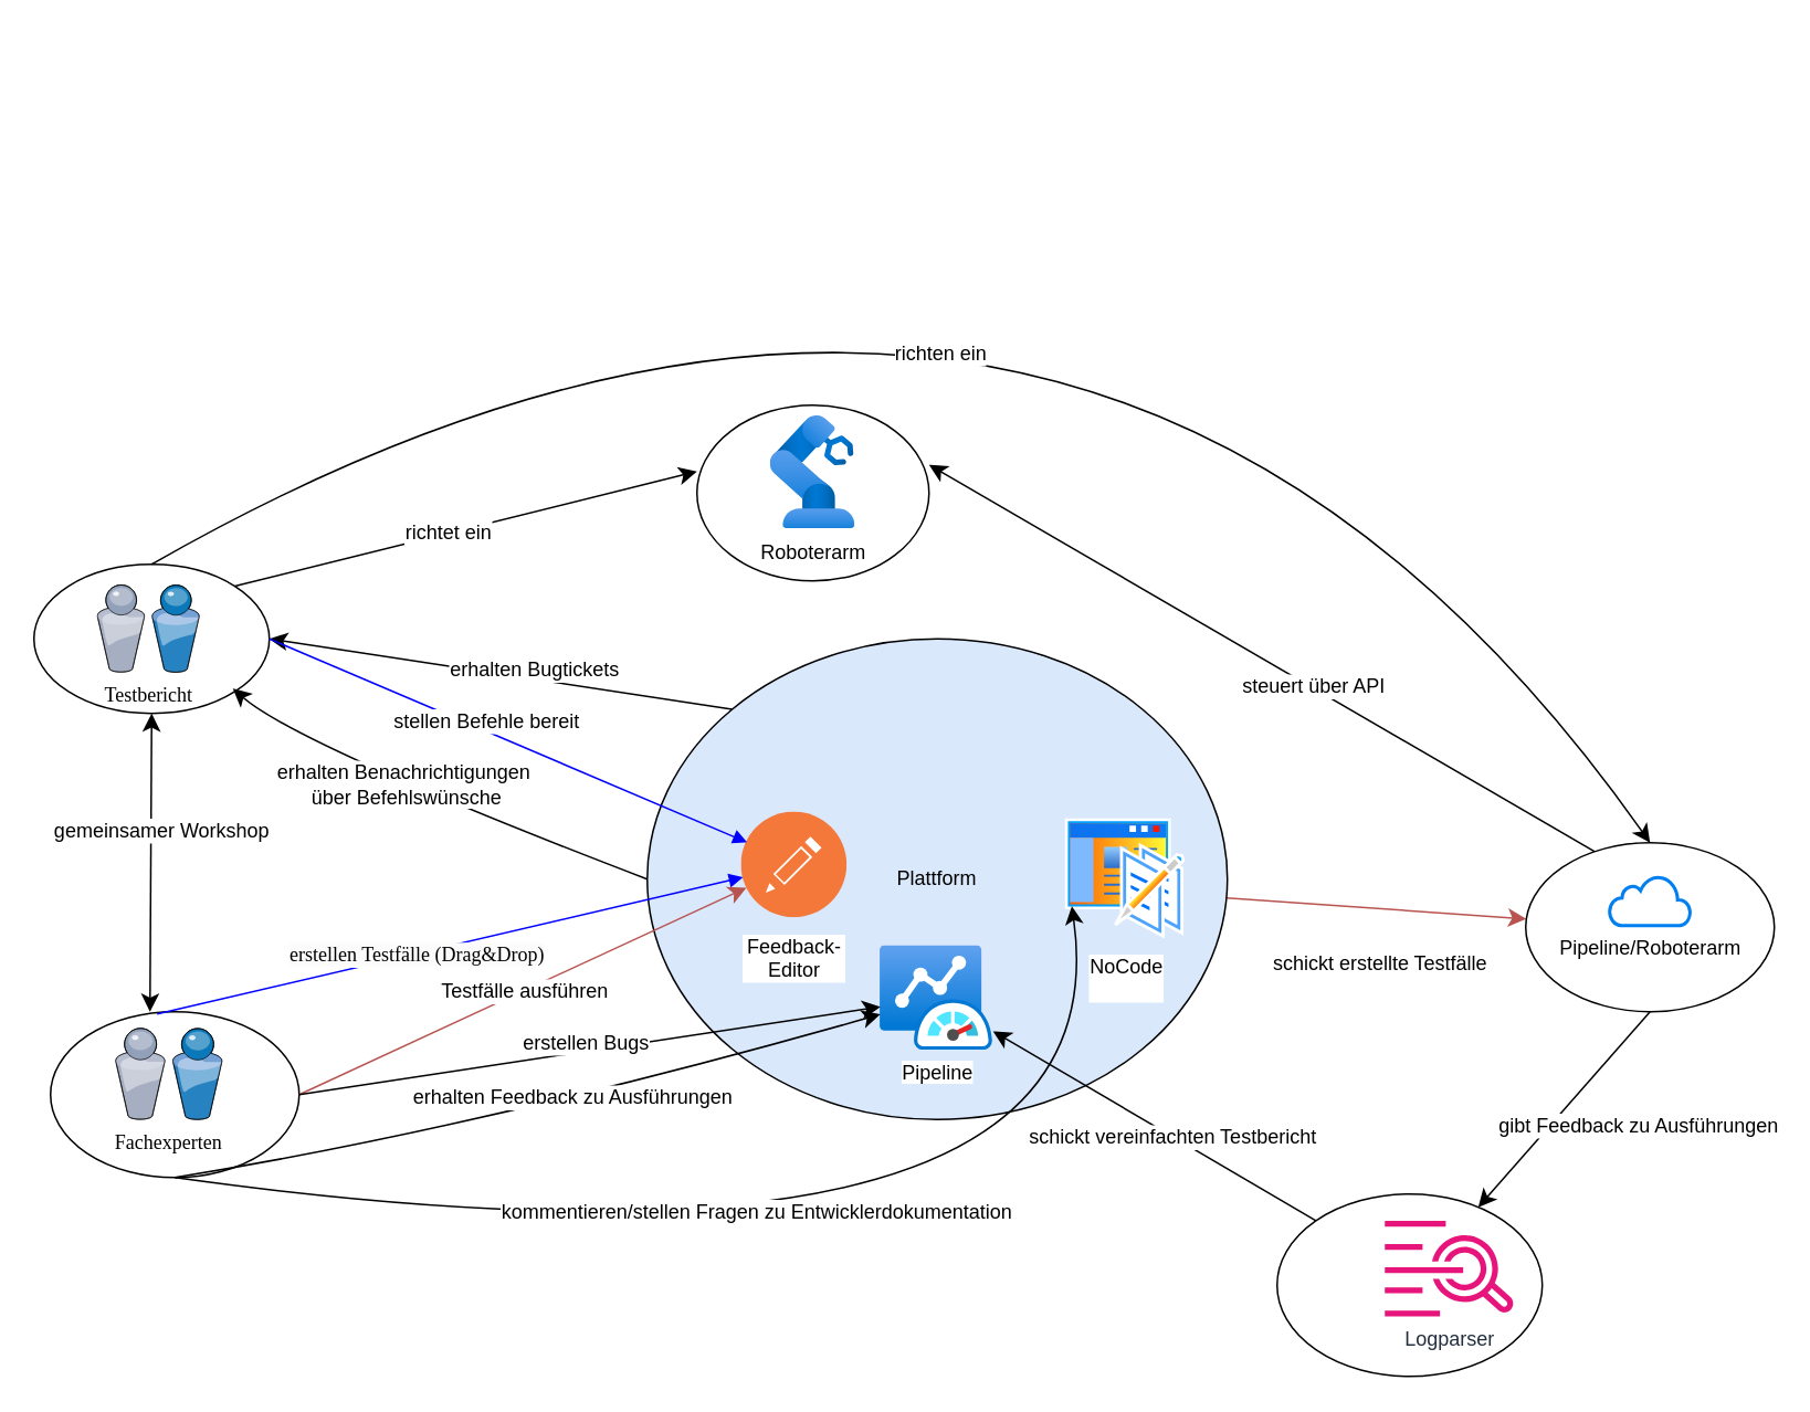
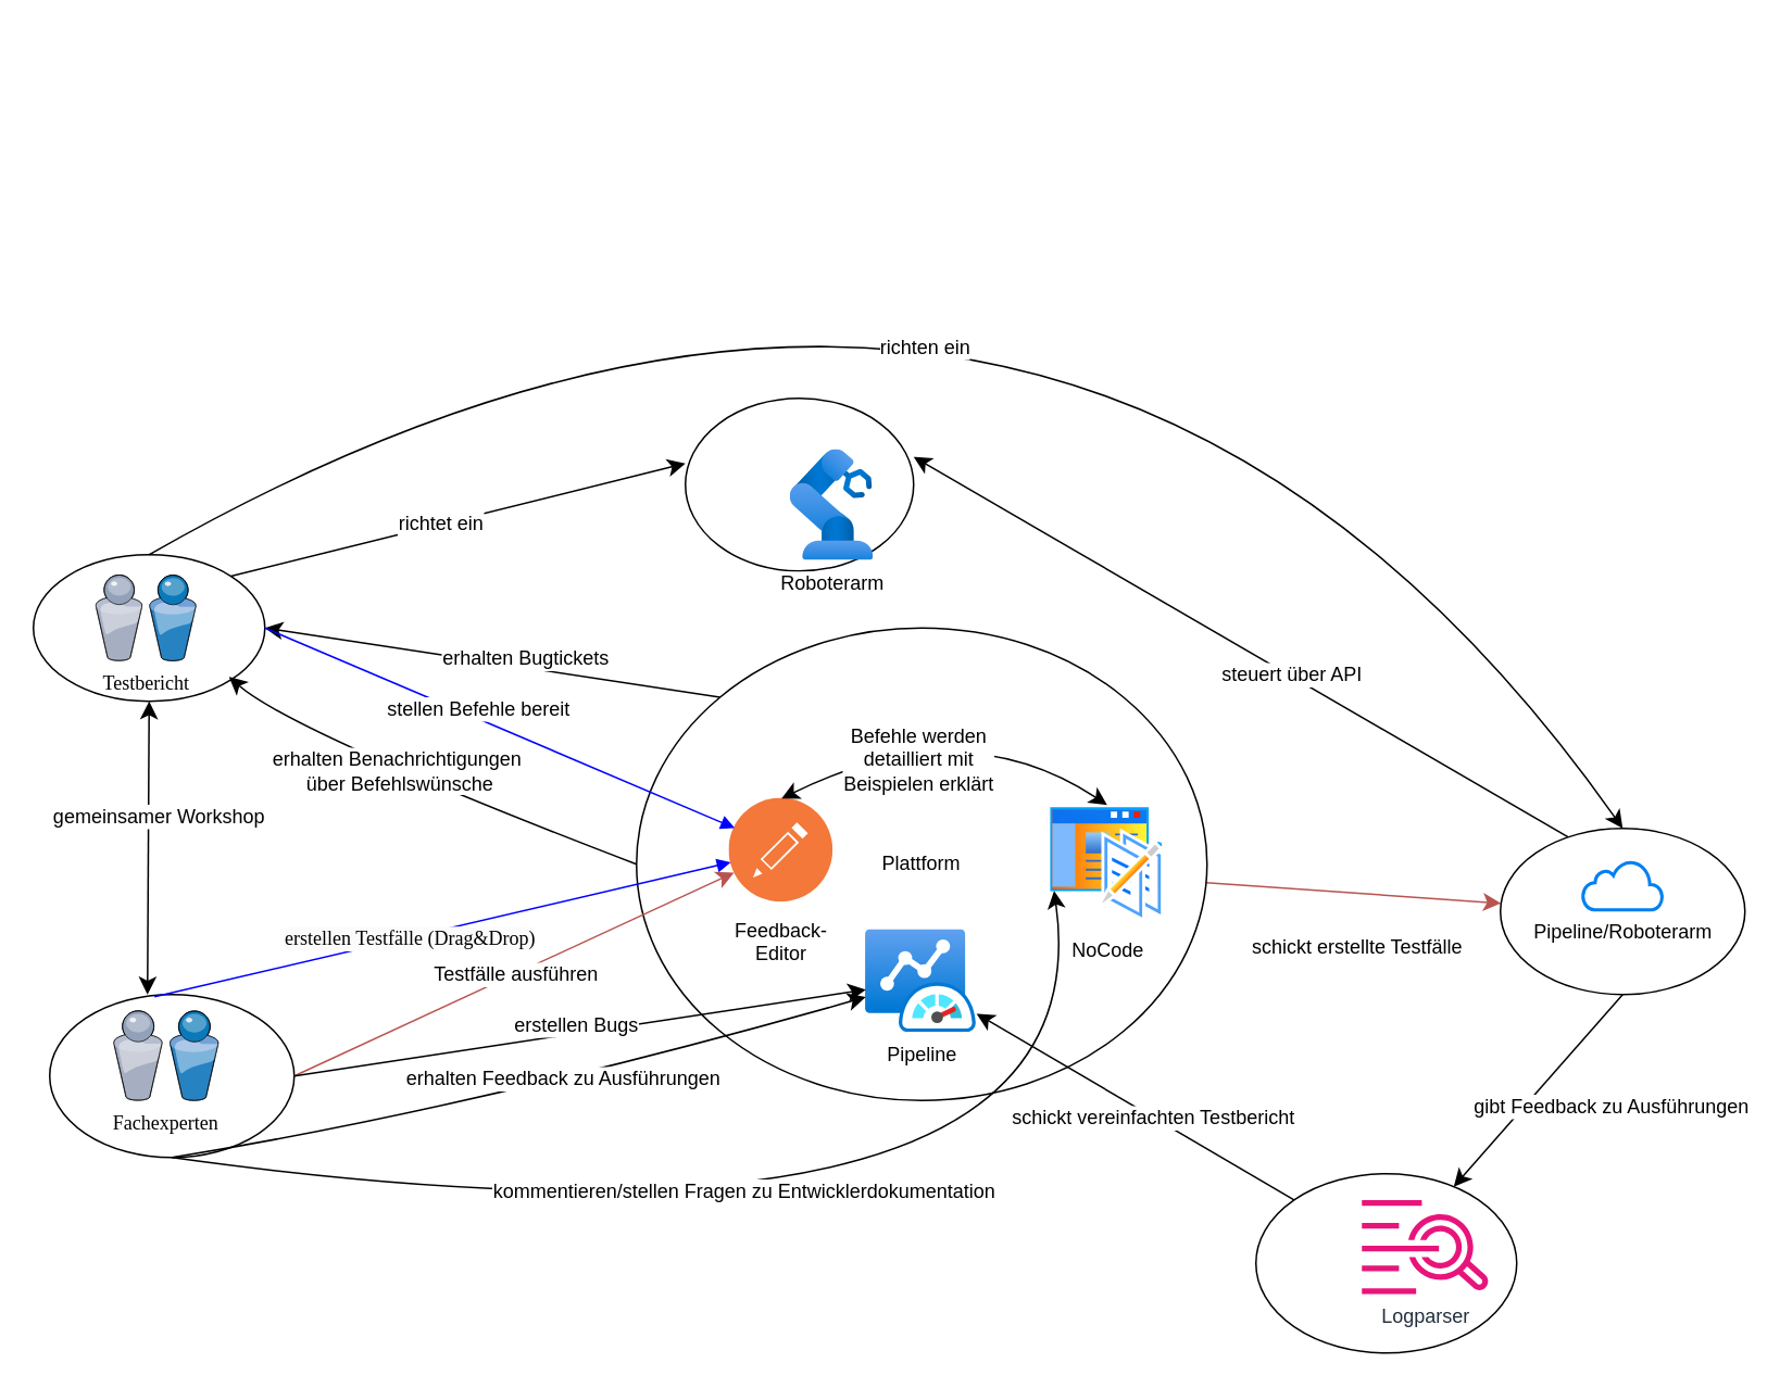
- <mxCell id="29" value="Roboterarm" style="image;aspect=fixed;html=1;points=[];align=center;fontSize=12;image=img/lib/azure2/other/Defender_Industrial_Robot.svg;" vertex="1" parent="27"><mxGeometry x="44.46" y="6.625" width="51.08" height="68" as="geometry" /></mxCell>
+ <mxCell id="29" value="Roboterarm" style="image;aspect=fixed;html=1;points=[];align=center;fontSize=12;image=img/lib/azure2/other/Defender_Industrial_Robot.svg;" vertex="1" parent="27"><mxGeometry x="64.46" y="31.625" width="51.08" height="68" as="geometry" /></mxCell>
+ <mxCell id="20" value="" style="endArrow=classic;startArrow=classic;html=1;rounded=0;fontSize=12;startSize=8;endSize=8;curved=1;exitX=0.5;exitY=0;exitDx=0;exitDy=0;entryX=0.5;entryY=0;entryDx=0;entryDy=0;" edge="1" parent="14" source="17" target="18"><mxGeometry width="50" height="50" relative="1" as="geometry"><mxPoint x="90" y="80" as="sourcePoint" /><mxPoint x="140" y="30" as="targetPoint" /><Array as="points"><mxPoint x="200" y="50" /></Array></mxGeometry></mxCell>
+ <mxCell id="21" value="Befehle werden&lt;div&gt;&amp;nbsp;detailliert mit&amp;nbsp;&lt;/div&gt;&lt;div&gt;Beispielen erklärt&lt;/div&gt;" style="edgeLabel;html=1;align=center;verticalAlign=middle;resizable=0;points=[];fontSize=12;" vertex="1" connectable="0" parent="20"><mxGeometry x="-0.255" y="-15" relative="1" as="geometry"><mxPoint as="offset" /></mxGeometry></mxCell>
- <mxCell id="16" value="Plattform" style="ellipse;whiteSpace=wrap;html=1;fillColor=#dae8fc;" vertex="1" parent="14"><mxGeometry width="350.0" height="290" as="geometry" /></mxCell>
+ <mxCell id="16" value="Plattform" style="ellipse;whiteSpace=wrap;html=1;" vertex="1" parent="14"><mxGeometry width="350.0" height="290" as="geometry" /></mxCell>
